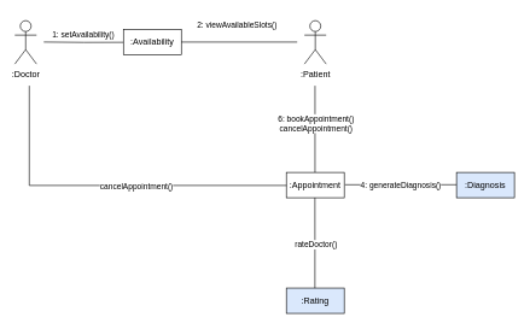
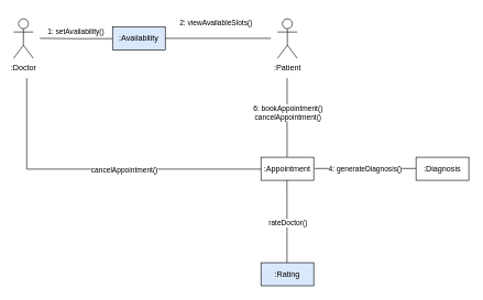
- <mxCell id="6" value=":Availability" style="html=1;whiteSpace=wrap;" parent="1" vertex="1"><mxGeometry x="170" y="40.5" width="80" height="35" as="geometry" /></mxCell>
+ <mxCell id="6" value=":Availability" style="html=1;whiteSpace=wrap;fillColor=#dae8fc;" parent="1" vertex="1"><mxGeometry x="170" y="40.5" width="80" height="35" as="geometry" /></mxCell>
- <mxCell id="20" value=":Diagnosis" style="html=1;whiteSpace=wrap;fillColor=#dae8fc;" parent="1" vertex="1"><mxGeometry x="630" y="238" width="80" height="35" as="geometry" /></mxCell>
+ <mxCell id="20" value=":Diagnosis" style="html=1;whiteSpace=wrap;" parent="1" vertex="1"><mxGeometry x="630" y="238" width="80" height="35" as="geometry" /></mxCell>
